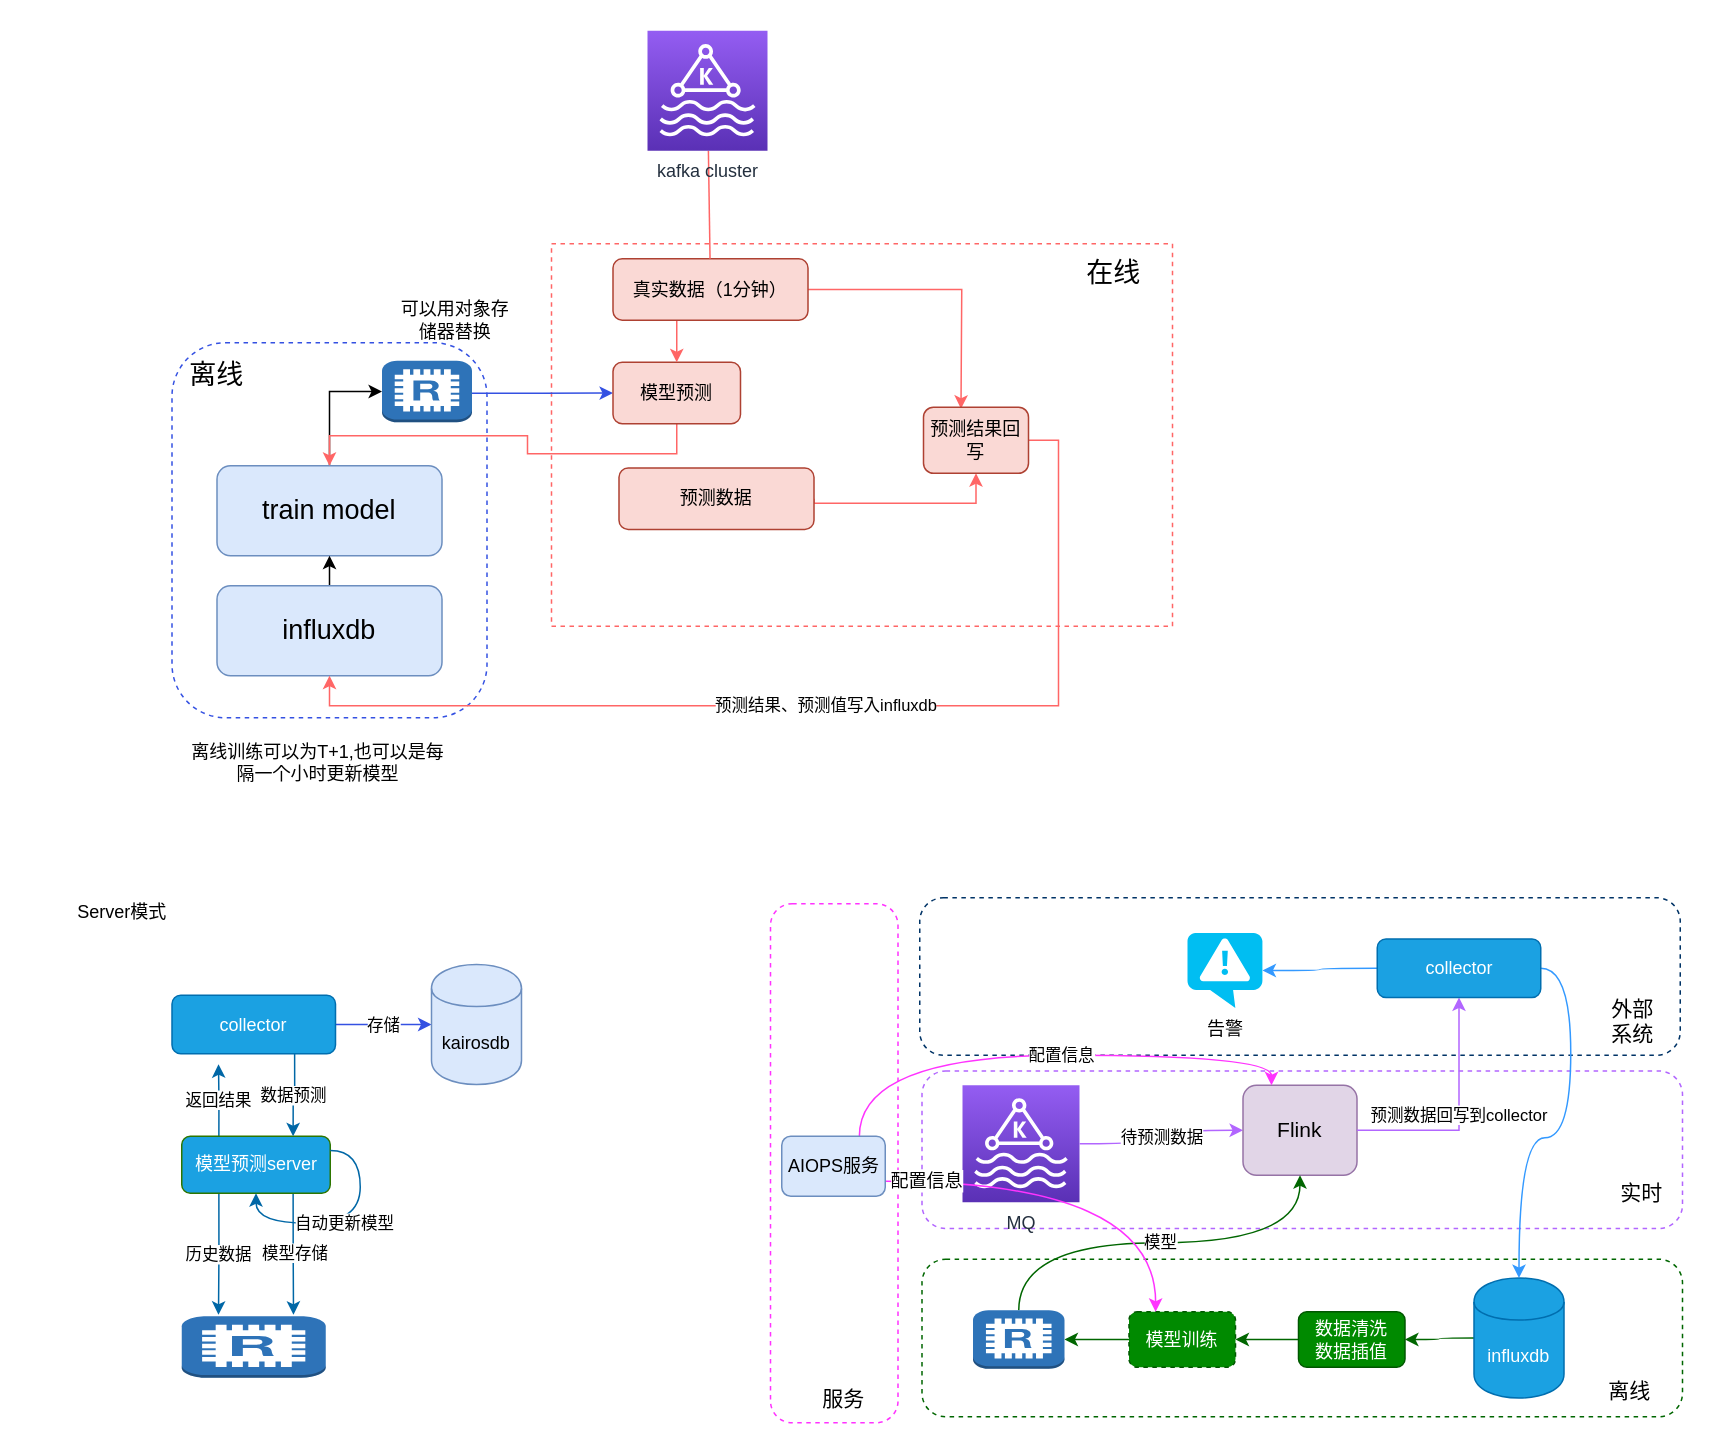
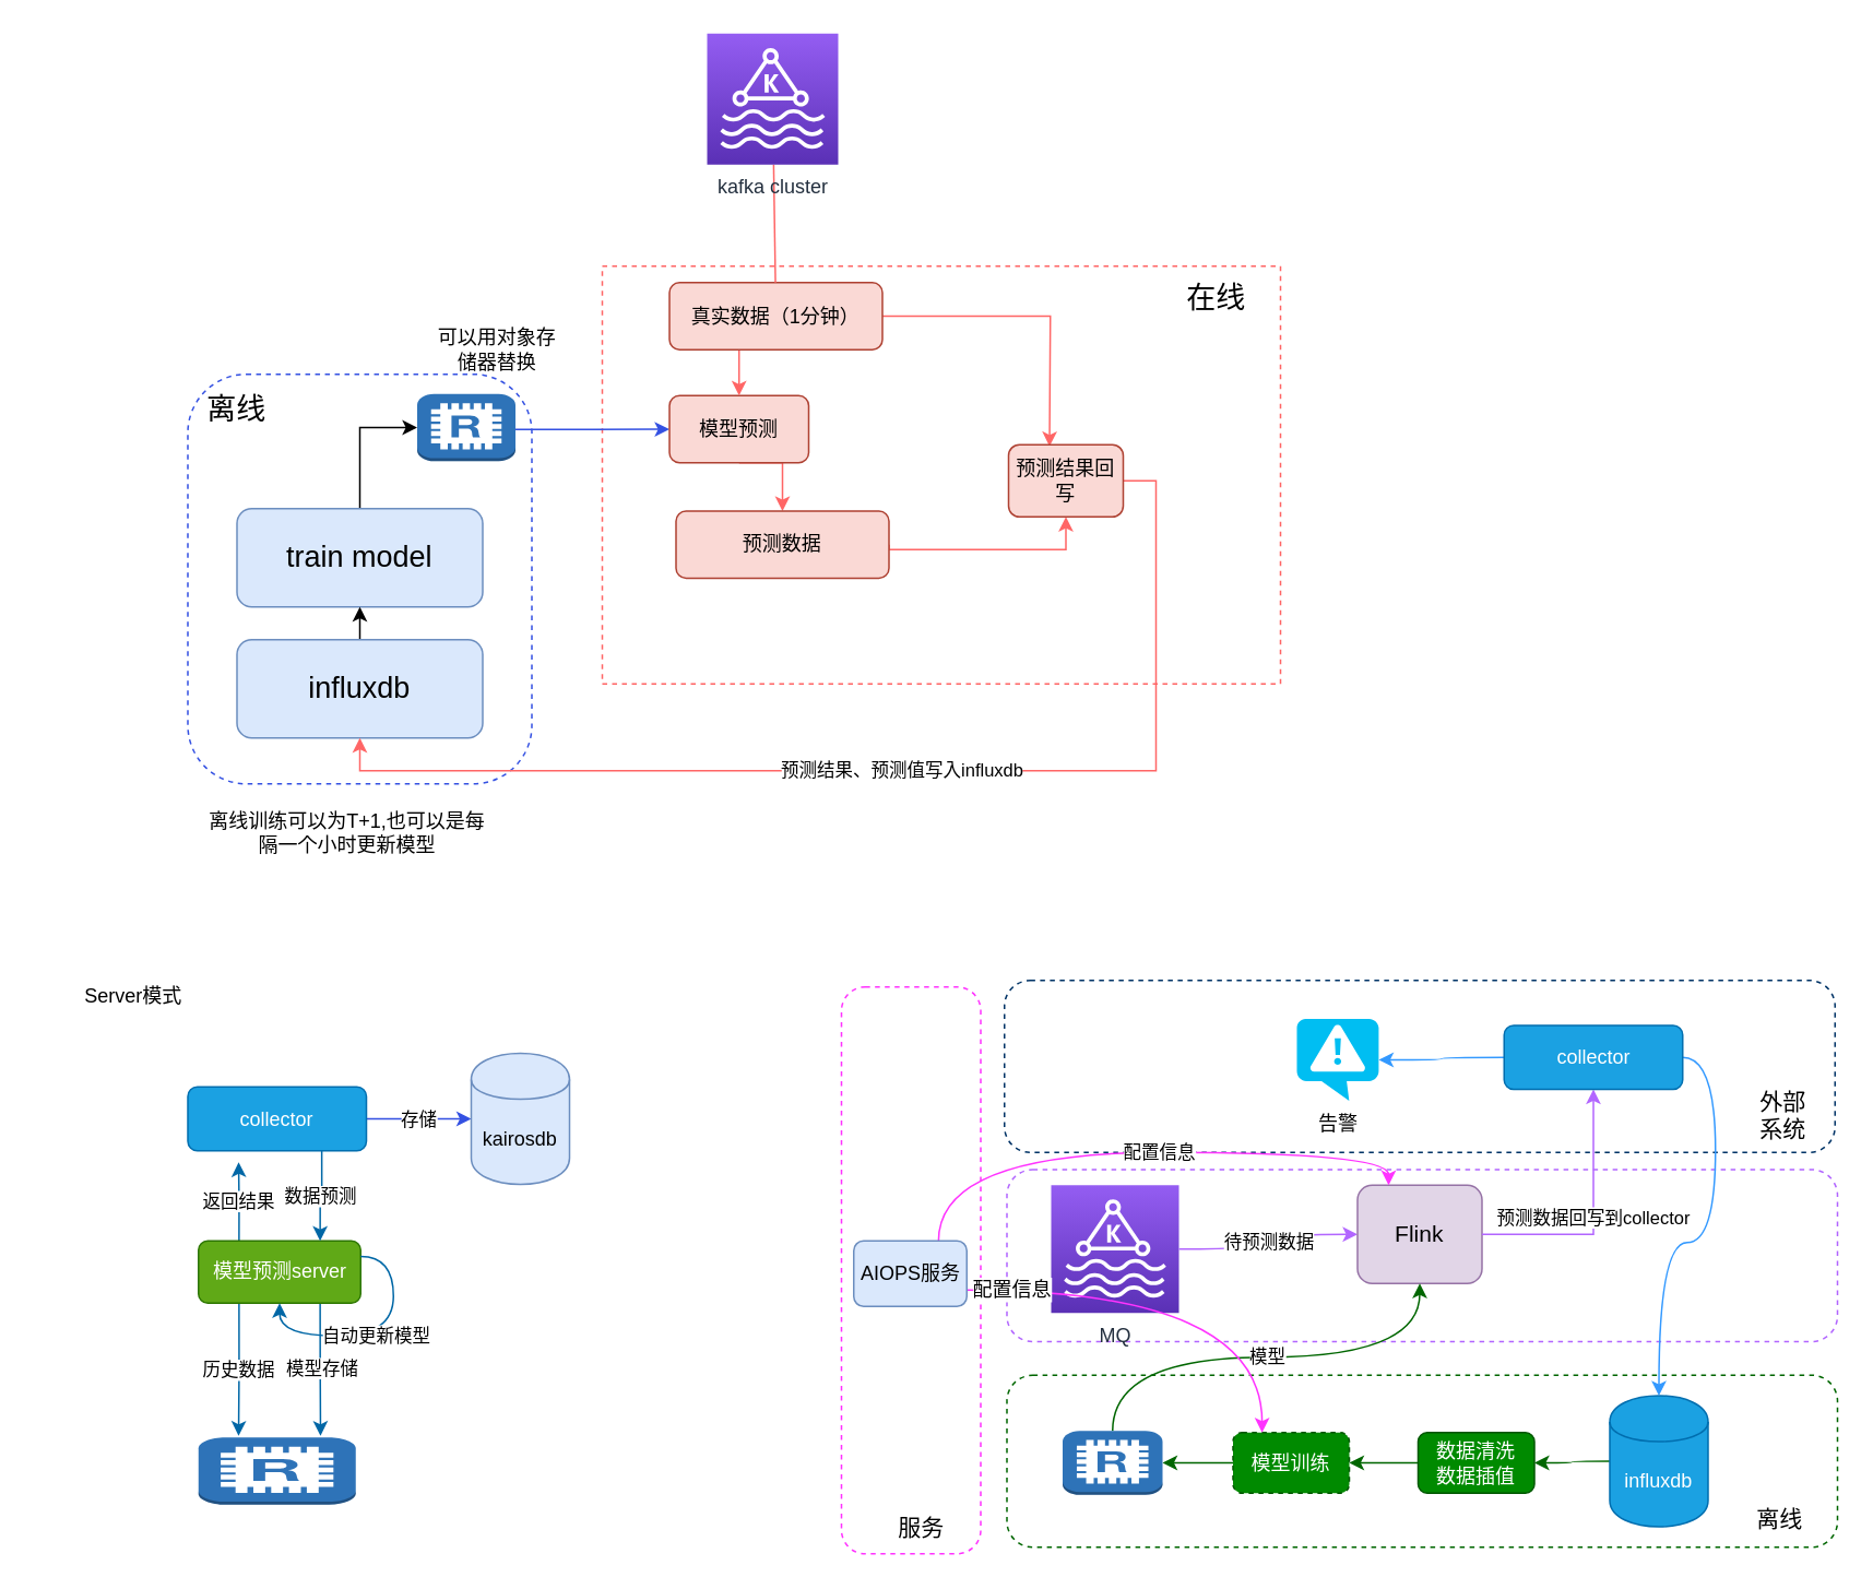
- <mxCell id="14" style="edgeStyle=orthogonalEdgeStyle;rounded=0;orthogonalLoop=1;jettySize=auto;html=1;exitX=0.5;exitY=1;exitDx=0;exitDy=0;startArrow=none;startFill=0;endArrow=classic;endFill=1;strokeColor=#FF6666;" parent="1" source="15" target="8" edge="1"><mxGeometry relative="1" as="geometry" /></mxCell>
+ <mxCell id="14" style="edgeStyle=orthogonalEdgeStyle;rounded=0;orthogonalLoop=1;jettySize=auto;html=1;exitX=0.5;exitY=1;exitDx=0;exitDy=0;entryX=0.5;entryY=0;entryDx=0;entryDy=0;startArrow=none;startFill=0;endArrow=classic;endFill=1;strokeColor=#FF6666;" parent="1" source="15" target="20" edge="1"><mxGeometry relative="1" as="geometry" /></mxCell>
- <mxCell id="33" value="模型预测server" style="rounded=1;whiteSpace=wrap;html=1;strokeColor=#2D7600;fillColor=#1ba1e2;fontColor=#ffffff;" parent="1" vertex="1"><mxGeometry x="120.5" y="757" width="99" height="38" as="geometry" /></mxCell>
+ <mxCell id="33" value="模型预测server" style="rounded=1;whiteSpace=wrap;html=1;strokeColor=#2D7600;fillColor=#60a917;fontColor=#ffffff;" parent="1" vertex="1"><mxGeometry x="120.5" y="757" width="99" height="38" as="geometry" /></mxCell>
- <mxCell id="58" value="&lt;span style=&quot;font-size: 14px&quot;&gt;实时&lt;/span&gt;" style="text;html=1;strokeColor=none;fillColor=none;align=center;verticalAlign=middle;whiteSpace=wrap;rounded=0;" parent="1" vertex="1"><mxGeometry x="1074" y="785" width="40" height="20" as="geometry" /></mxCell>
